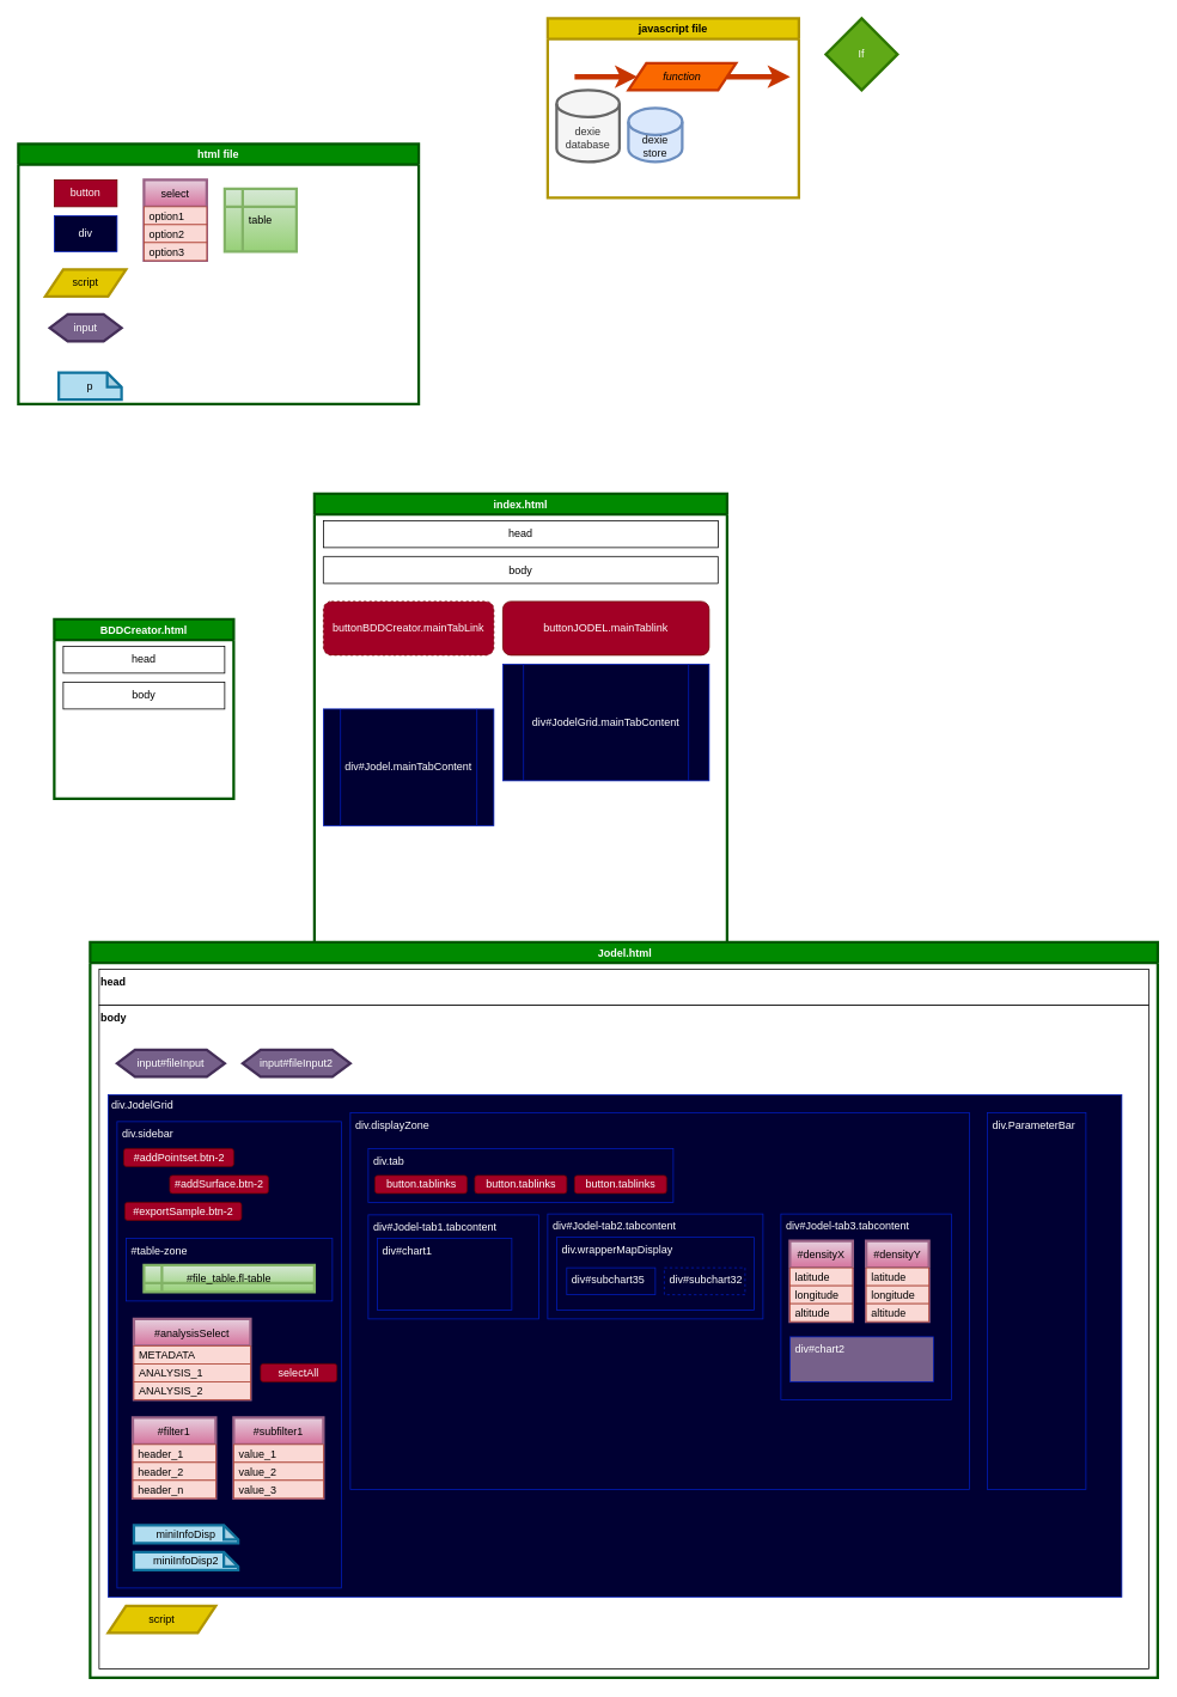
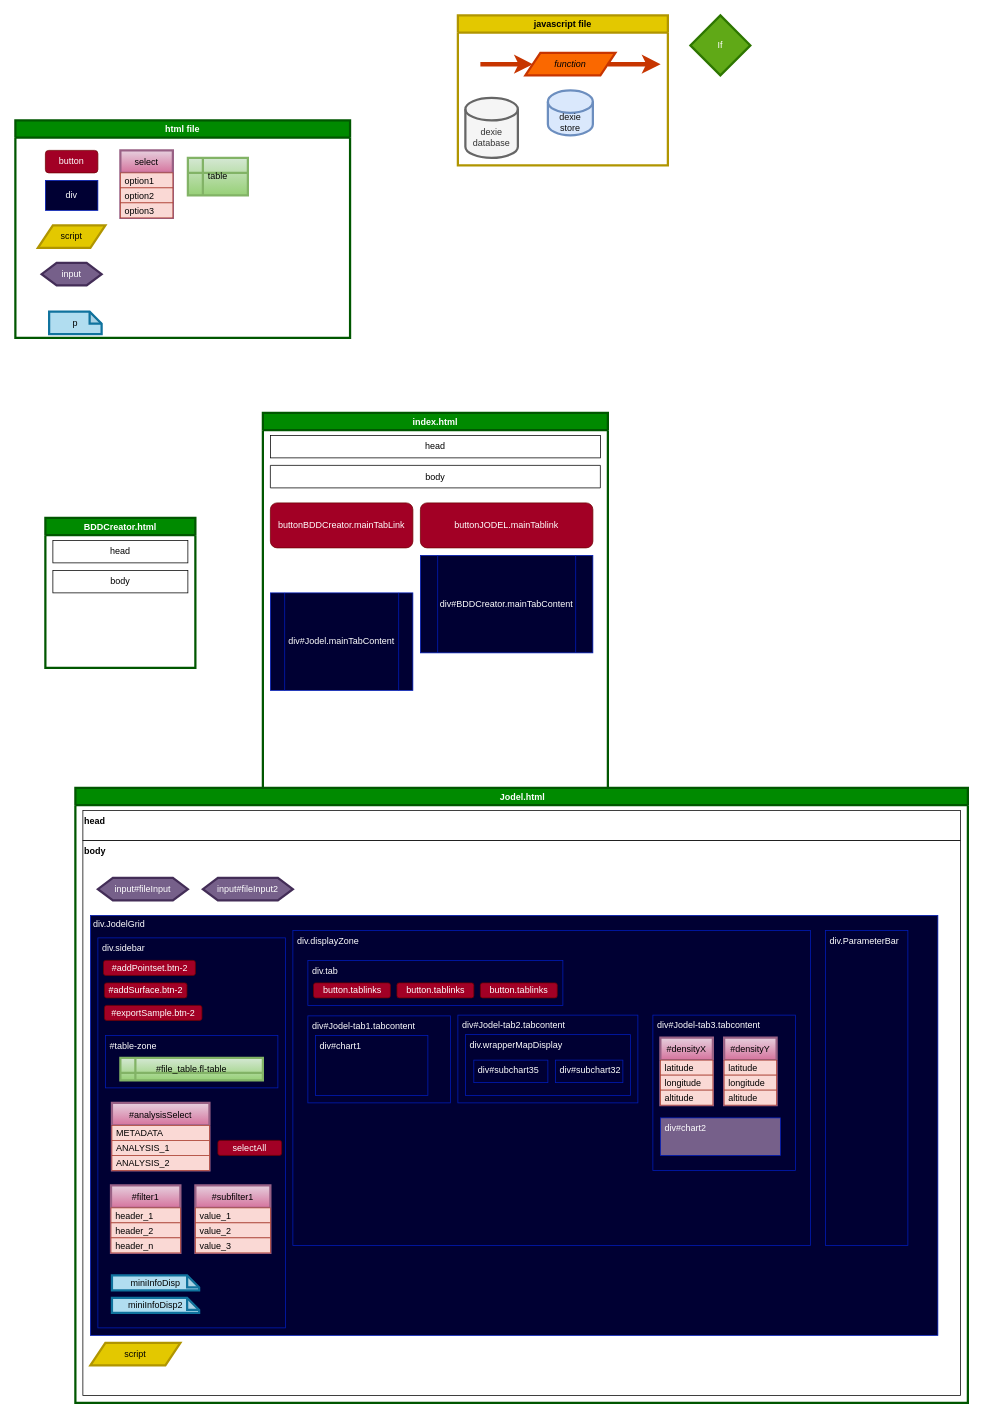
- <mxCell id="75" value="dexie database" style="shape=cylinder3;whiteSpace=wrap;html=1;boundedLbl=1;backgroundOutline=1;size=15;strokeColor=#666666;strokeWidth=3;fillColor=#f5f5f5;fontColor=#333333;" parent="73" vertex="1"><mxGeometry x="10" y="80" width="70" height="80" as="geometry" /></mxCell>
+ <mxCell id="75" value="dexie database" style="shape=cylinder3;whiteSpace=wrap;html=1;boundedLbl=1;backgroundOutline=1;size=15;strokeColor=#666666;strokeWidth=3;fillColor=#f5f5f5;fontColor=#333333;" parent="73" vertex="1"><mxGeometry x="10" y="110" width="70" height="80" as="geometry" /></mxCell>
- <mxCell id="76" value="&lt;font color=&quot;#0d0d0d&quot;&gt;dexie store&lt;/font&gt;" style="shape=cylinder3;whiteSpace=wrap;html=1;boundedLbl=1;backgroundOutline=1;size=15;strokeColor=#6c8ebf;strokeWidth=3;fillColor=#dae8fc;" parent="73" vertex="1"><mxGeometry x="90" y="100" width="60" height="60" as="geometry" /></mxCell>
+ <mxCell id="76" value="&lt;font color=&quot;#0d0d0d&quot;&gt;dexie store&lt;/font&gt;" style="shape=cylinder3;whiteSpace=wrap;html=1;boundedLbl=1;backgroundOutline=1;size=15;strokeColor=#6c8ebf;strokeWidth=3;fillColor=#dae8fc;" parent="73" vertex="1"><mxGeometry x="120" y="100" width="60" height="60" as="geometry" /></mxCell>
- <mxCell id="63" value="button" style="whiteSpace=wrap;html=1;fillColor=#a20025;fontColor=#ffffff;strokeColor=#6F0000;rounded=0;" parent="62" vertex="1"><mxGeometry x="40" y="40" width="70" height="30" as="geometry" /></mxCell>
+ <mxCell id="63" value="button" style="rounded=1;whiteSpace=wrap;html=1;fillColor=#a20025;fontColor=#ffffff;strokeColor=#6F0000;" parent="62" vertex="1"><mxGeometry x="40" y="40" width="70" height="30" as="geometry" /></mxCell>
- <mxCell id="71" value="&lt;font color=&quot;#000000&quot;&gt;table&lt;/font&gt;" style="shape=internalStorage;whiteSpace=wrap;html=1;backgroundOutline=1;strokeColor=#82b366;strokeWidth=3;fillColor=#d5e8d4;gradientColor=#97d077;" parent="62" vertex="1"><mxGeometry x="230" y="50" width="80" height="70" as="geometry" /></mxCell>
+ <mxCell id="71" value="&lt;font color=&quot;#000000&quot;&gt;table&lt;/font&gt;" style="shape=internalStorage;whiteSpace=wrap;html=1;backgroundOutline=1;strokeColor=#82b366;strokeWidth=3;fillColor=#d5e8d4;gradientColor=#97d077;" parent="62" vertex="1"><mxGeometry x="230" y="50" width="80" height="50" as="geometry" /></mxCell>
- <mxCell id="5" value="&lt;span style=&quot;color: rgb(255 , 255 , 255)&quot;&gt;buttonBDDCreator.mainTabLink&lt;/span&gt;" style="rounded=1;whiteSpace=wrap;html=1;fillColor=#a20025;fontColor=#ffffff;strokeColor=#6F0000;dashed=1;" parent="2" vertex="1"><mxGeometry x="10" y="120" width="190" height="60" as="geometry" /></mxCell>
+ <mxCell id="5" value="&lt;span style=&quot;color: rgb(255 , 255 , 255)&quot;&gt;buttonBDDCreator.mainTabLink&lt;/span&gt;" style="rounded=1;whiteSpace=wrap;html=1;fillColor=#a20025;fontColor=#ffffff;strokeColor=#6F0000;" parent="2" vertex="1"><mxGeometry x="10" y="120" width="190" height="60" as="geometry" /></mxCell>
- <mxCell id="8" value="div#JodelGrid.mainTabContent" style="shape=process;whiteSpace=wrap;html=1;backgroundOutline=1;fillColor=#000033;fontColor=#ffffff;strokeColor=#001DBC;" parent="2" vertex="1"><mxGeometry x="210" y="190" width="230" height="130" as="geometry" /></mxCell>
+ <mxCell id="8" value="div#BDDCreator.mainTabContent" style="shape=process;whiteSpace=wrap;html=1;backgroundOutline=1;fillColor=#000033;fontColor=#ffffff;strokeColor=#001DBC;" parent="2" vertex="1"><mxGeometry x="210" y="190" width="230" height="130" as="geometry" /></mxCell>
- <mxCell id="20" value="#addSurface.btn-2" style="rounded=1;whiteSpace=wrap;html=1;fillColor=#a20025;fontColor=#ffffff;strokeColor=#6F0000;" parent="9" vertex="1"><mxGeometry x="88.75" y="260" width="110" height="20" as="geometry" /></mxCell>
+ <mxCell id="20" value="#addSurface.btn-2" style="rounded=1;whiteSpace=wrap;html=1;fillColor=#a20025;fontColor=#ffffff;strokeColor=#6F0000;" parent="9" vertex="1"><mxGeometry x="38.75" y="260" width="110" height="20" as="geometry" /></mxCell>
- <mxCell id="49" value="div#subchart32" style="rounded=0;whiteSpace=wrap;html=1;fillColor=#000033;fontColor=#ffffff;strokeColor=#001DBC;verticalAlign=top;align=left;spacingLeft=4;dashed=1;" parent="9" vertex="1"><mxGeometry x="640" y="363" width="90" height="30" as="geometry" /></mxCell>
+ <mxCell id="49" value="div#subchart32" style="rounded=0;whiteSpace=wrap;html=1;fillColor=#000033;fontColor=#ffffff;strokeColor=#001DBC;verticalAlign=top;align=left;spacingLeft=4;" parent="9" vertex="1"><mxGeometry x="640" y="363" width="90" height="30" as="geometry" /></mxCell>
